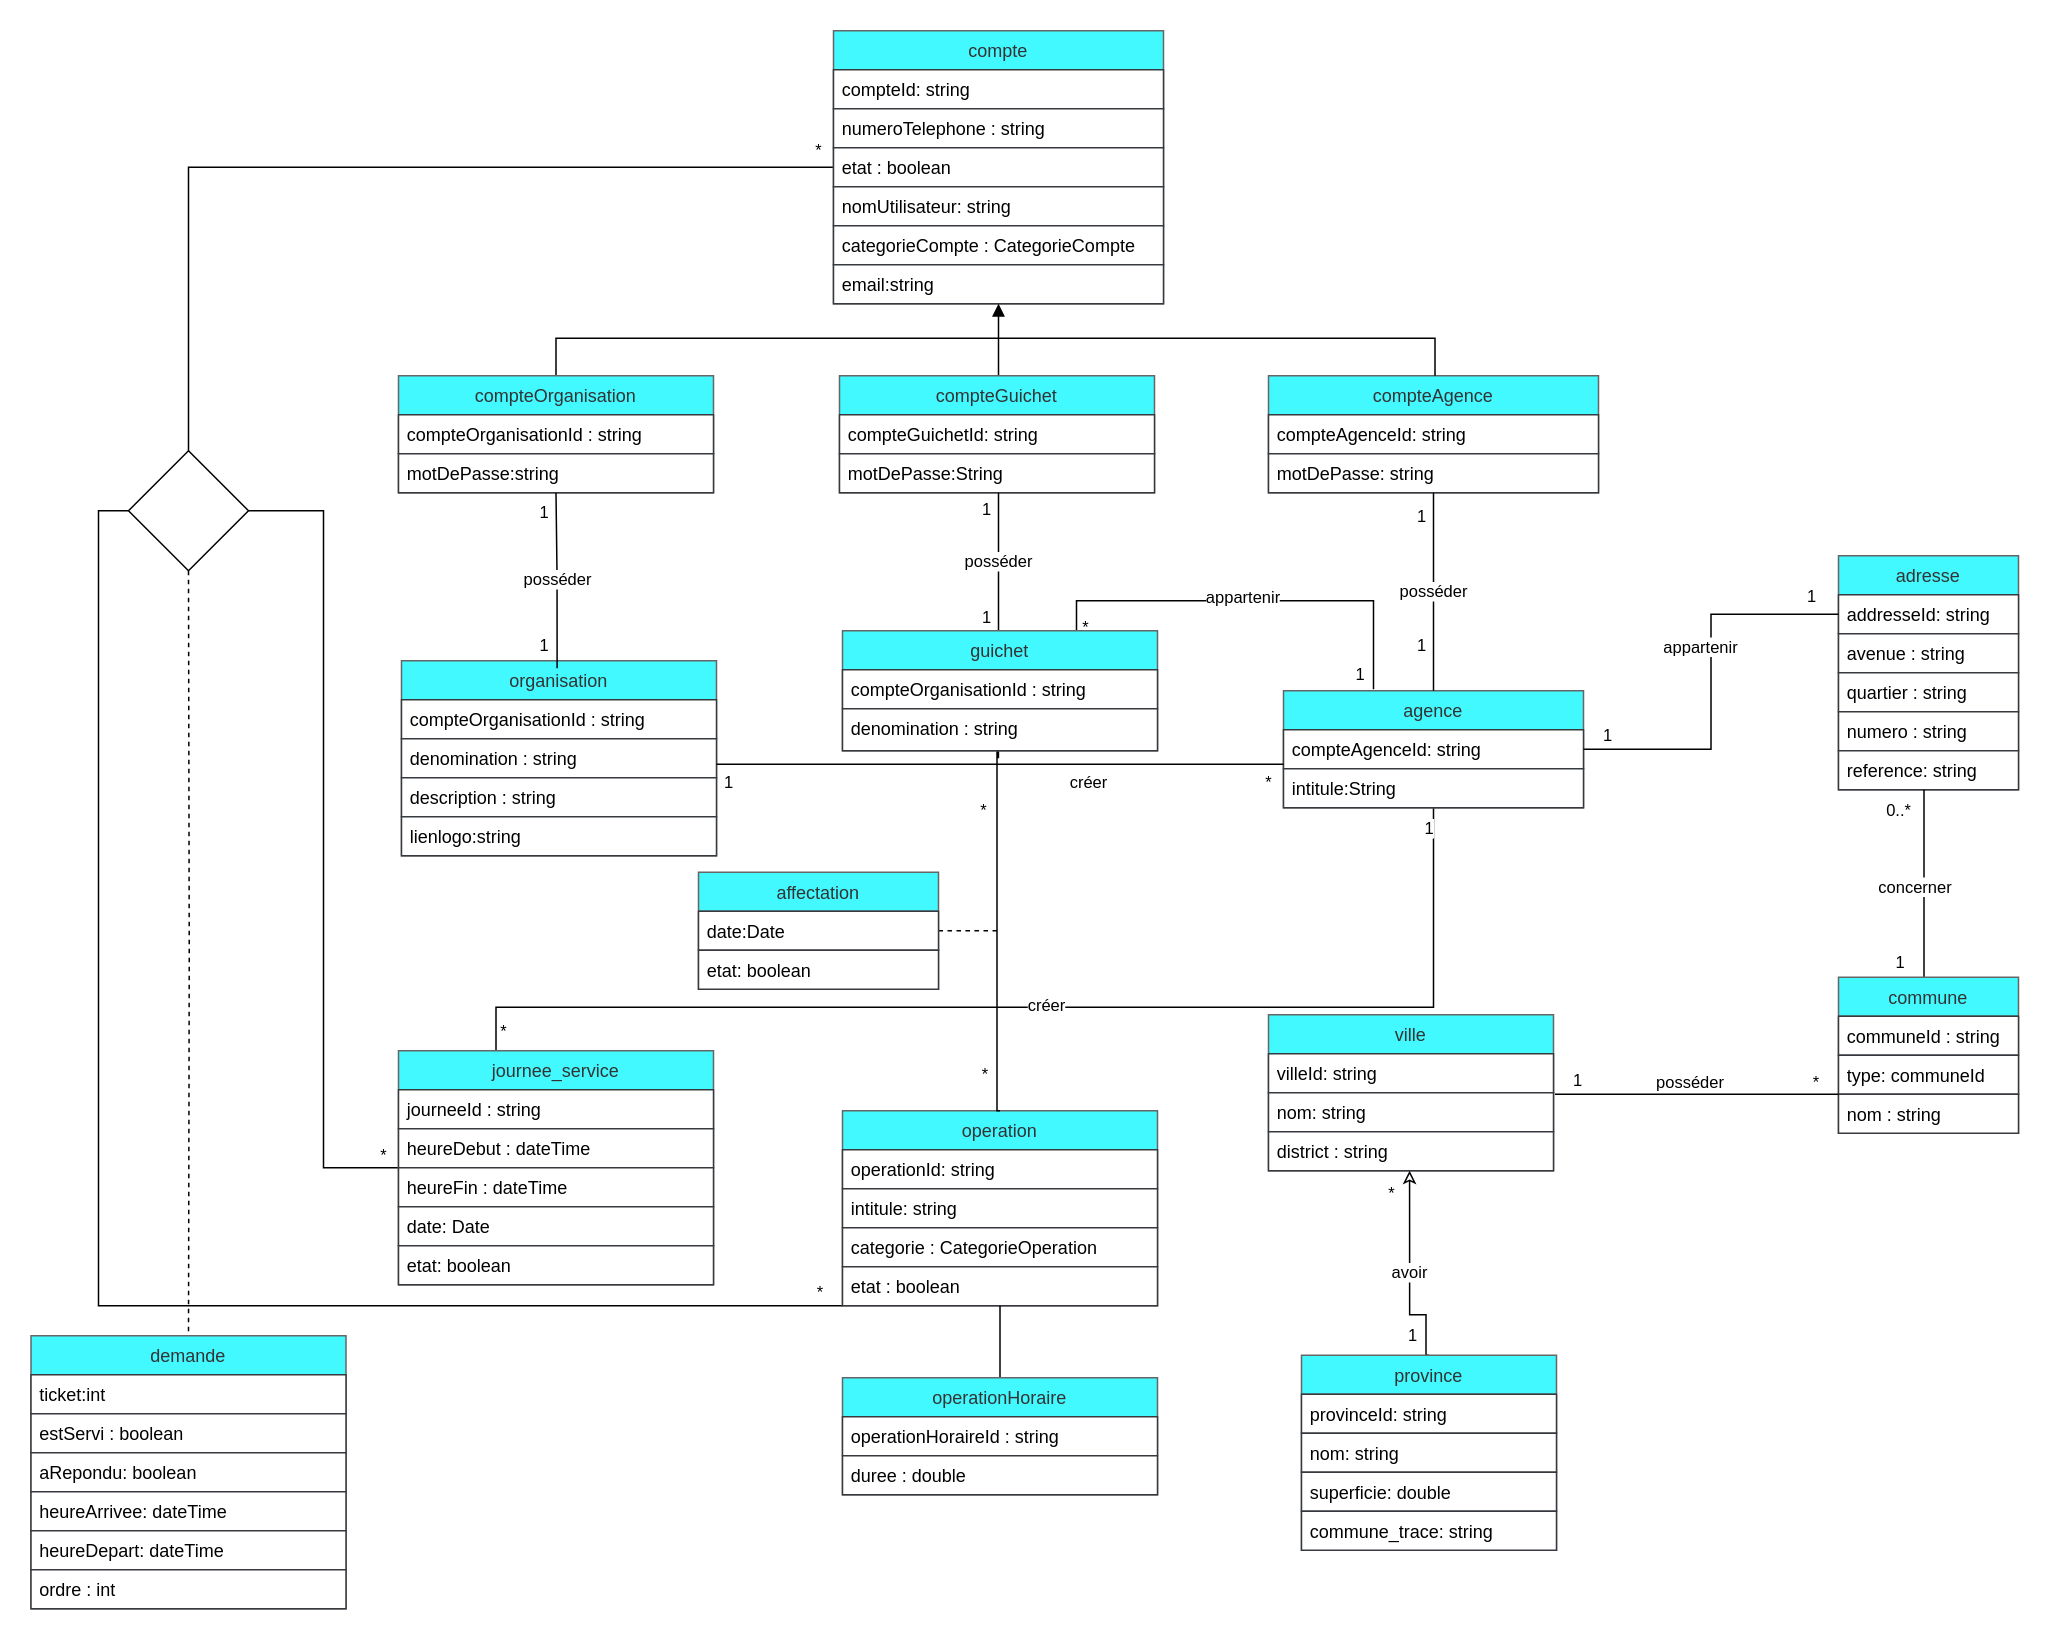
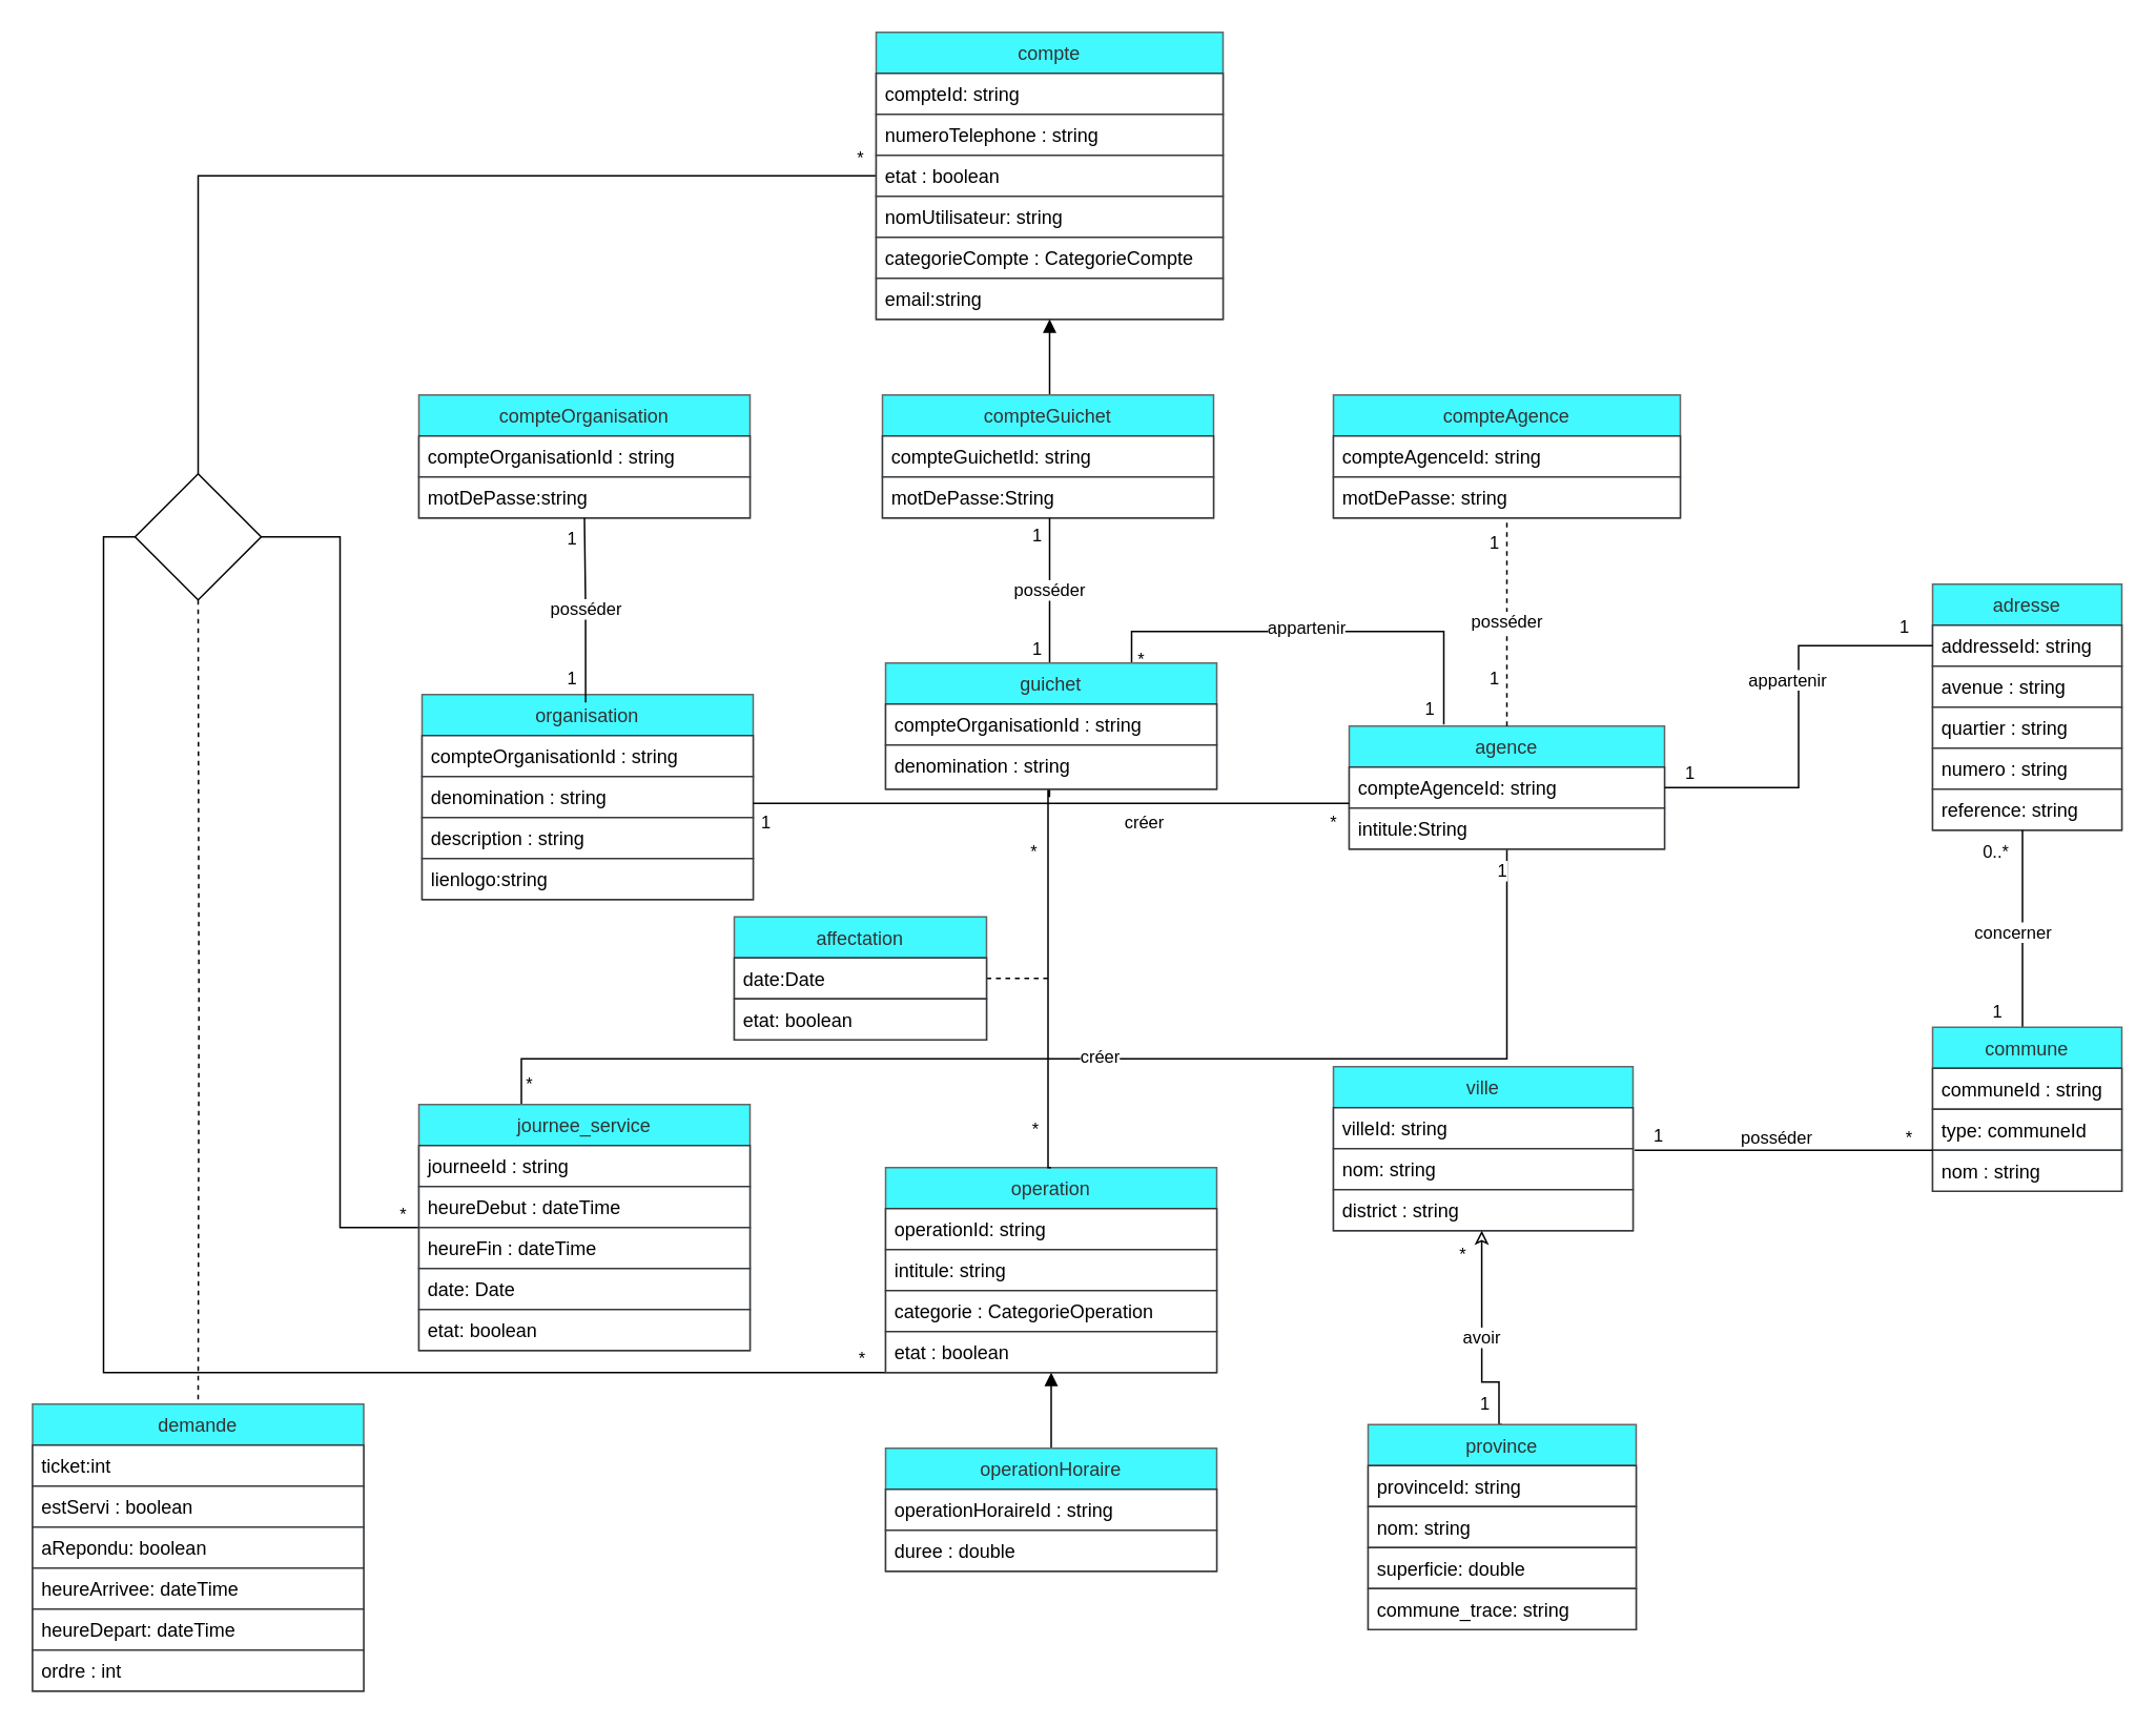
- <mxCell id="13" style="edgeStyle=orthogonalEdgeStyle;rounded=0;orthogonalLoop=1;jettySize=auto;html=1;exitX=0.5;exitY=0;exitDx=0;exitDy=0;endArrow=none;endFill=0;strokeWidth=1;" parent="1" source="14" target="10" edge="1"><mxGeometry relative="1" as="geometry"><mxPoint x="955" y="240" as="targetPoint" /><Array as="points"><mxPoint x="370" y="225" /><mxPoint x="956" y="225" /></Array></mxGeometry></mxCell>
- <mxCell id="103" value="posséder" style="edgeStyle=orthogonalEdgeStyle;rounded=0;orthogonalLoop=1;jettySize=auto;html=1;startArrow=none;startFill=0;endArrow=none;endFill=0;strokeWidth=1;entryX=0.5;entryY=1;entryDx=0;entryDy=0;exitX=0.5;exitY=0;exitDx=0;exitDy=0;" parent="1" source="93" target="10" edge="1"><mxGeometry relative="1" as="geometry"><mxPoint x="951" y="340" as="targetPoint" /><mxPoint x="955" y="430" as="sourcePoint" /><Array as="points" /></mxGeometry></mxCell>
+ <mxCell id="103" value="posséder" style="edgeStyle=orthogonalEdgeStyle;rounded=0;orthogonalLoop=1;jettySize=auto;html=1;startArrow=none;startFill=0;endArrow=none;endFill=0;strokeWidth=1;entryX=0.5;entryY=1;entryDx=0;entryDy=0;exitX=0.5;exitY=0;exitDx=0;exitDy=0;dashed=1;" parent="1" source="93" target="10" edge="1"><mxGeometry relative="1" as="geometry"><mxPoint x="951" y="340" as="targetPoint" /><mxPoint x="955" y="430" as="sourcePoint" /><Array as="points" /></mxGeometry></mxCell>
- <mxCell id="53" style="edgeStyle=orthogonalEdgeStyle;rounded=0;orthogonalLoop=1;jettySize=auto;html=1;entryX=0.5;entryY=1;entryDx=0;entryDy=0;endArrow=none;endFill=1;strokeWidth=1;startArrow=none;startFill=0;" parent="1" source="54" target="48" edge="1"><mxGeometry relative="1" as="geometry" /></mxCell>
+ <mxCell id="53" style="edgeStyle=orthogonalEdgeStyle;rounded=0;orthogonalLoop=1;jettySize=auto;html=1;entryX=0.5;entryY=1;entryDx=0;entryDy=0;endArrow=block;endFill=1;strokeWidth=1;startArrow=none;startFill=0;" parent="1" source="54" target="48" edge="1"><mxGeometry relative="1" as="geometry" /></mxCell>
